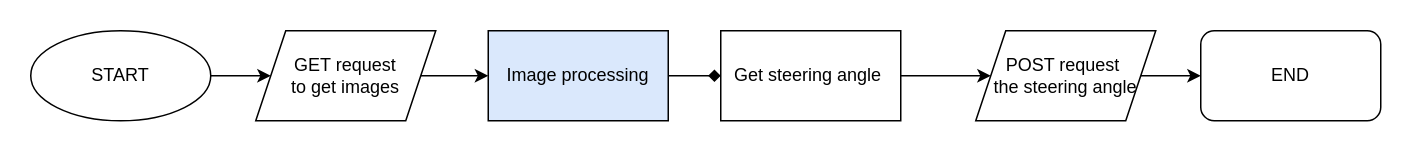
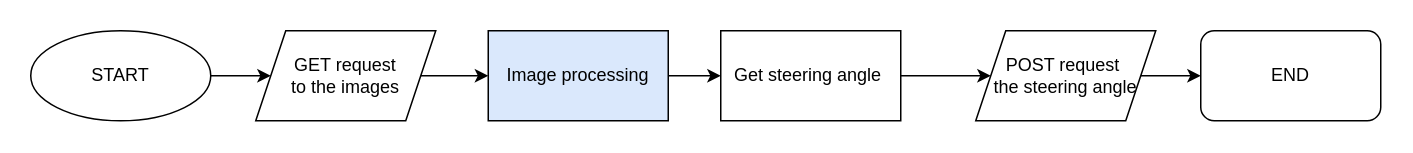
- <mxCell id="5" value="GET request &lt;br&gt;to get images" style="shape=parallelogram;perimeter=parallelogramPerimeter;whiteSpace=wrap;html=1;fixedSize=1;" vertex="1" parent="1"><mxGeometry x="170" y="20" width="120" height="60" as="geometry" /></mxCell>
+ <mxCell id="5" value="GET request &lt;br&gt;to the images" style="shape=parallelogram;perimeter=parallelogramPerimeter;whiteSpace=wrap;html=1;fixedSize=1;" vertex="1" parent="1"><mxGeometry x="170" y="20" width="120" height="60" as="geometry" /></mxCell>
- <mxCell id="6" value="" style="edgeStyle=orthogonalEdgeStyle;rounded=0;orthogonalLoop=1;jettySize=auto;html=1;endArrow=diamond;" edge="1" parent="1" source="7" target="9"><mxGeometry relative="1" as="geometry" /></mxCell>
+ <mxCell id="6" value="" style="edgeStyle=orthogonalEdgeStyle;rounded=0;orthogonalLoop=1;jettySize=auto;html=1;" edge="1" parent="1" source="7" target="9"><mxGeometry relative="1" as="geometry" /></mxCell>
